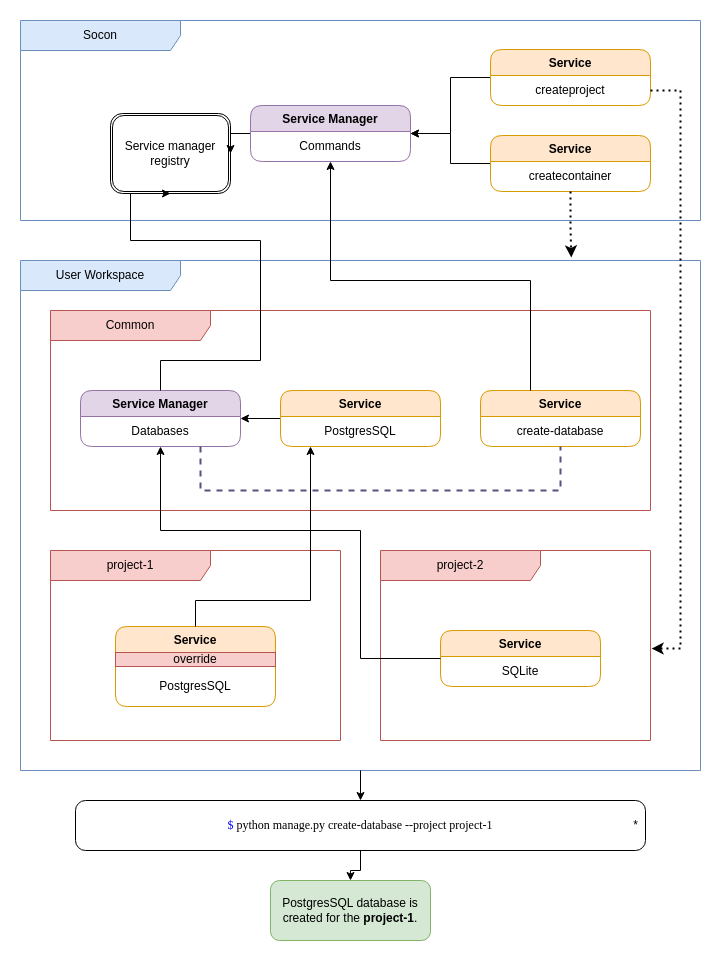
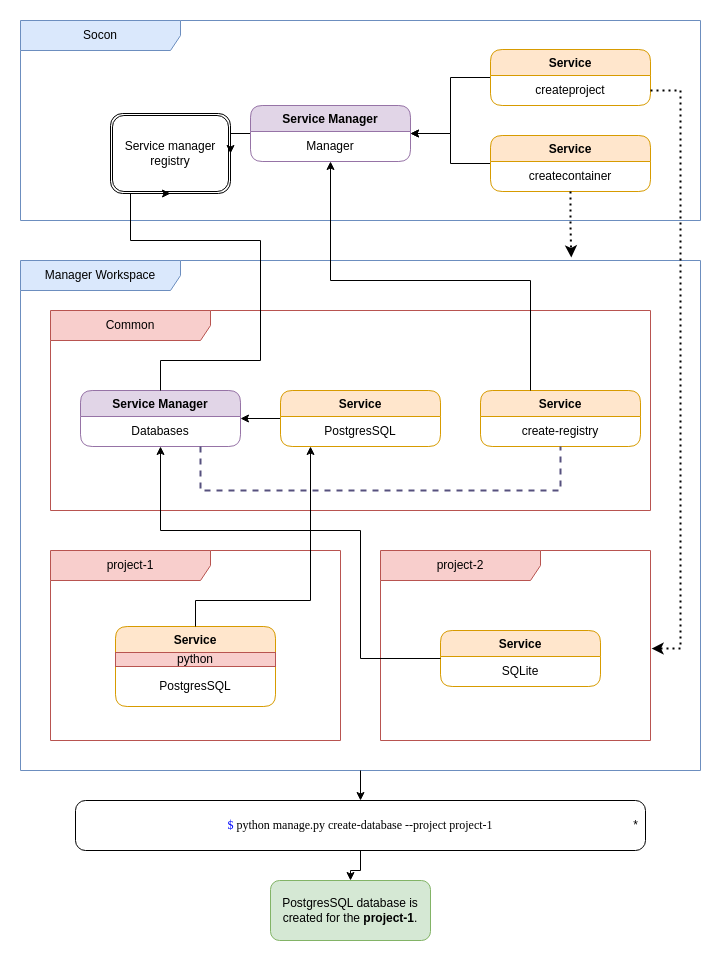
- <mxCell id="6" value="Commands" style="text;html=1;strokeColor=none;fillColor=none;align=center;verticalAlign=middle;whiteSpace=wrap;rounded=0;" parent="5" vertex="1"><mxGeometry y="26" width="160" height="30" as="geometry" /></mxCell>
+ <mxCell id="6" value="Manager" style="text;html=1;strokeColor=none;fillColor=none;align=center;verticalAlign=middle;whiteSpace=wrap;rounded=0;" parent="5" vertex="1"><mxGeometry y="26" width="160" height="30" as="geometry" /></mxCell>
- <mxCell id="13" value="User Workspace" style="shape=umlFrame;whiteSpace=wrap;html=1;pointerEvents=0;recursiveResize=0;container=1;collapsible=0;width=160;fillColor=#dae8fc;fillStyle=solid;swimlaneFillColor=default;strokeColor=#6c8ebf;" parent="1" vertex="1"><mxGeometry x="20" y="260" width="680" height="510" as="geometry" /></mxCell>
+ <mxCell id="13" value="Manager Workspace" style="shape=umlFrame;whiteSpace=wrap;html=1;pointerEvents=0;recursiveResize=0;container=1;collapsible=0;width=160;fillColor=#dae8fc;fillStyle=solid;swimlaneFillColor=default;strokeColor=#6c8ebf;" parent="1" vertex="1"><mxGeometry x="20" y="260" width="680" height="510" as="geometry" /></mxCell>
- <mxCell id="18" value="create-database" style="text;html=1;strokeColor=none;fillColor=none;align=center;verticalAlign=middle;whiteSpace=wrap;rounded=0;" parent="17" vertex="1"><mxGeometry y="26" width="160" height="30" as="geometry" /></mxCell>
+ <mxCell id="18" value="create-registry" style="text;html=1;strokeColor=none;fillColor=none;align=center;verticalAlign=middle;whiteSpace=wrap;rounded=0;" parent="17" vertex="1"><mxGeometry y="26" width="160" height="30" as="geometry" /></mxCell>
- <mxCell id="25" value="override" style="text;html=1;strokeColor=#b85450;fillColor=#f8cecc;align=center;verticalAlign=middle;whiteSpace=wrap;rounded=0;" parent="24" vertex="1"><mxGeometry y="26" width="160" height="14" as="geometry" /></mxCell>
+ <mxCell id="25" value="python" style="text;html=1;strokeColor=#b85450;fillColor=#f8cecc;align=center;verticalAlign=middle;whiteSpace=wrap;rounded=0;" parent="24" vertex="1"><mxGeometry y="26" width="160" height="14" as="geometry" /></mxCell>
